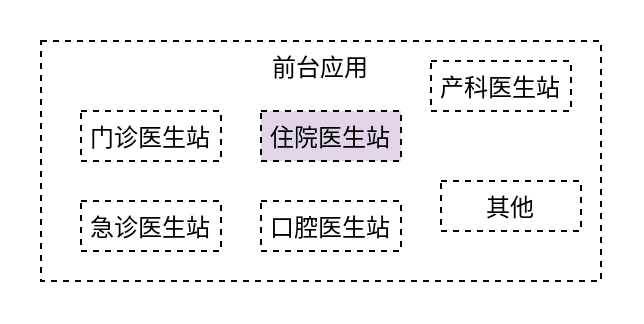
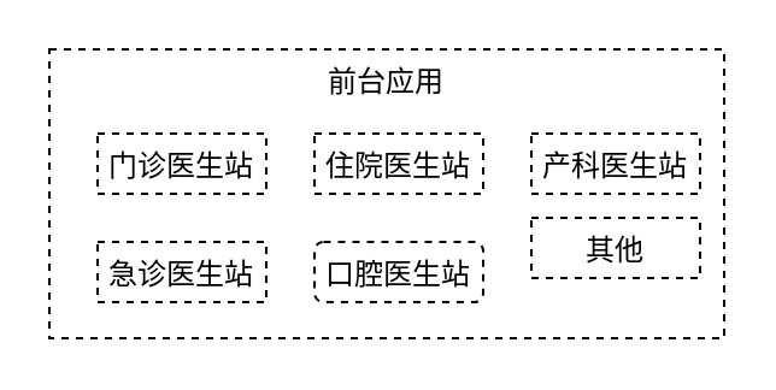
- <mxCell id="5" value="产科医生站" style="rounded=0;whiteSpace=wrap;html=1;dashed=1;verticalAlign=top;" vertex="1" parent="1"><mxGeometry x="215" y="30" width="70" height="25" as="geometry" /></mxCell>
+ <mxCell id="5" value="产科医生站" style="rounded=0;whiteSpace=wrap;html=1;dashed=1;verticalAlign=top;" vertex="1" parent="1"><mxGeometry x="220" y="55" width="70" height="25" as="geometry" /></mxCell>
- <mxCell id="4" value="住院医生站" style="rounded=0;whiteSpace=wrap;html=1;dashed=1;verticalAlign=top;fillColor=#e1d5e7;" vertex="1" parent="1"><mxGeometry x="130" y="55" width="70" height="25" as="geometry" /></mxCell>
+ <mxCell id="4" value="住院医生站" style="rounded=0;whiteSpace=wrap;html=1;dashed=1;verticalAlign=top;" vertex="1" parent="1"><mxGeometry x="130" y="55" width="70" height="25" as="geometry" /></mxCell>
- <mxCell id="7" value="口腔医生站" style="rounded=0;whiteSpace=wrap;html=1;dashed=1;verticalAlign=top;" vertex="1" parent="1"><mxGeometry x="130" y="100" width="70" height="25" as="geometry" /></mxCell>
+ <mxCell id="7" value="口腔医生站" style="whiteSpace=wrap;html=1;dashed=1;verticalAlign=top;rounded=1;" vertex="1" parent="1"><mxGeometry x="130" y="100" width="70" height="25" as="geometry" /></mxCell>
